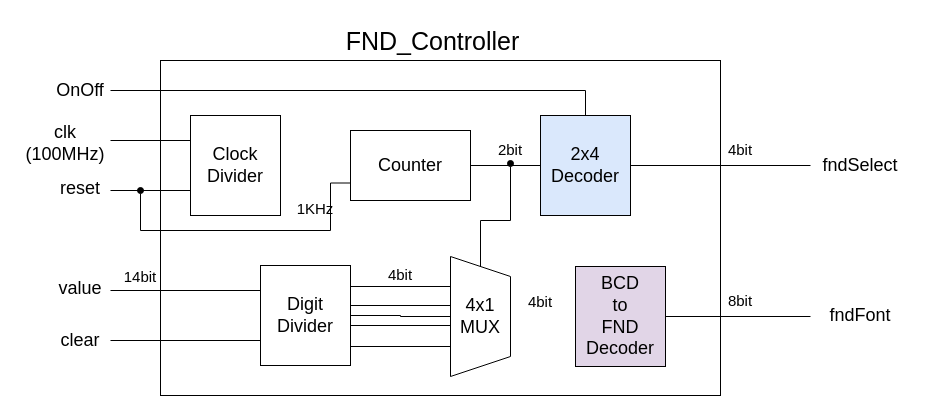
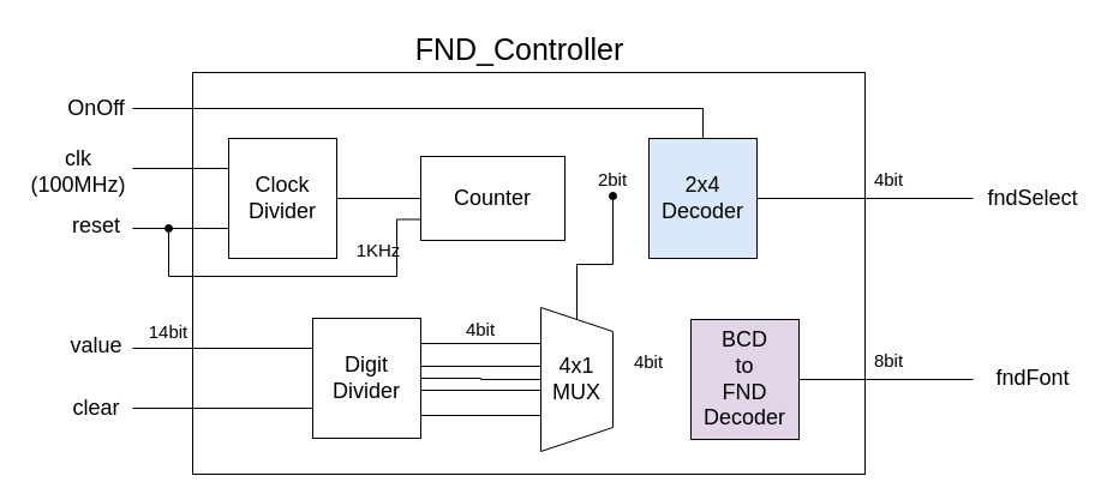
+ <mxCell id="3" style="edgeStyle=orthogonalEdgeStyle;rounded=0;orthogonalLoop=1;jettySize=auto;html=1;entryX=0;entryY=0.5;entryDx=0;entryDy=0;fontSize=18;endArrow=none;endFill=0;" edge="1" parent="1" source="6" target="8"><mxGeometry relative="1" as="geometry" /></mxCell>
- <mxCell id="7" style="edgeStyle=orthogonalEdgeStyle;rounded=0;orthogonalLoop=1;jettySize=auto;html=1;entryX=0;entryY=0.5;entryDx=0;entryDy=0;fontSize=18;endArrow=none;endFill=0;" edge="1" parent="1" source="8" target="10"><mxGeometry relative="1" as="geometry" /></mxCell>
